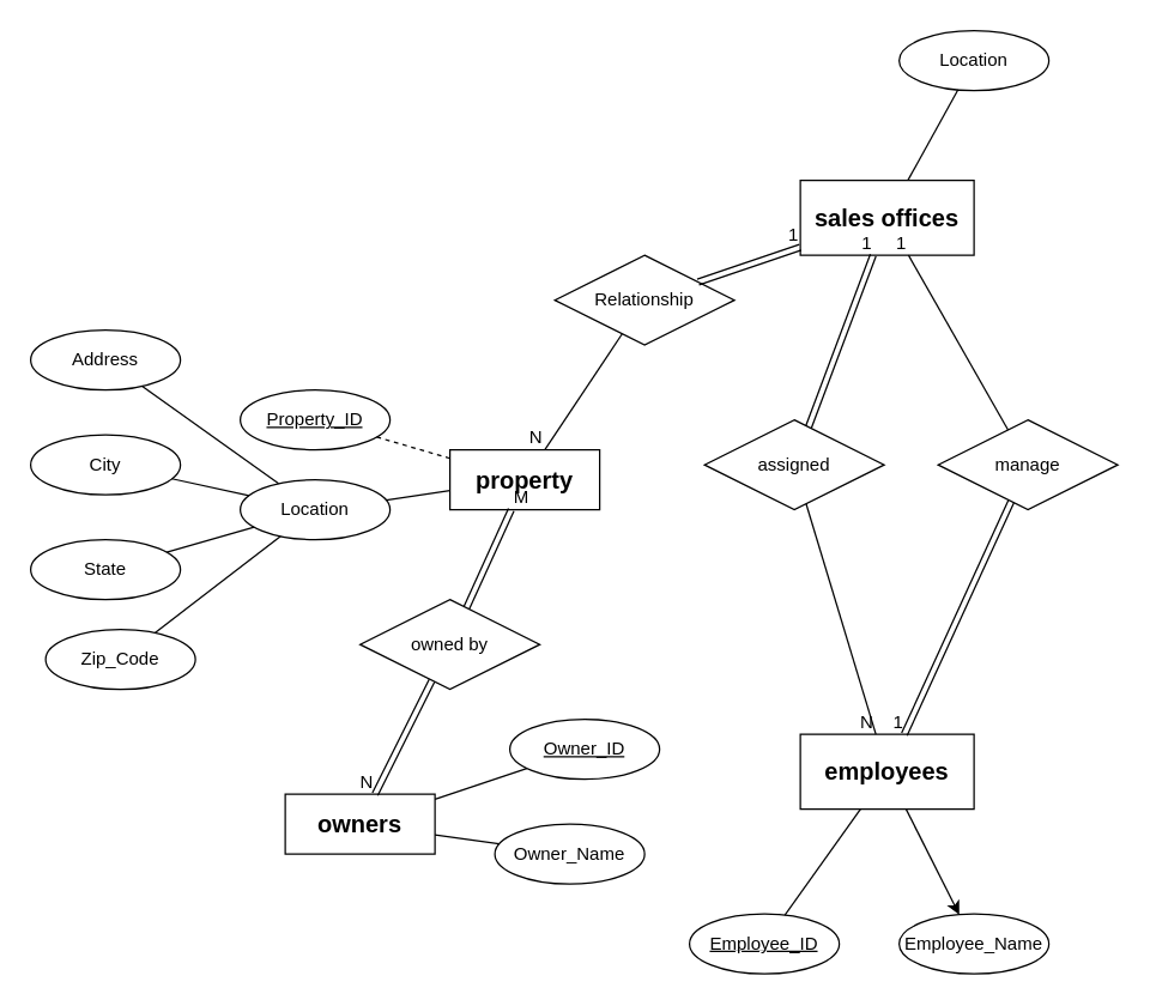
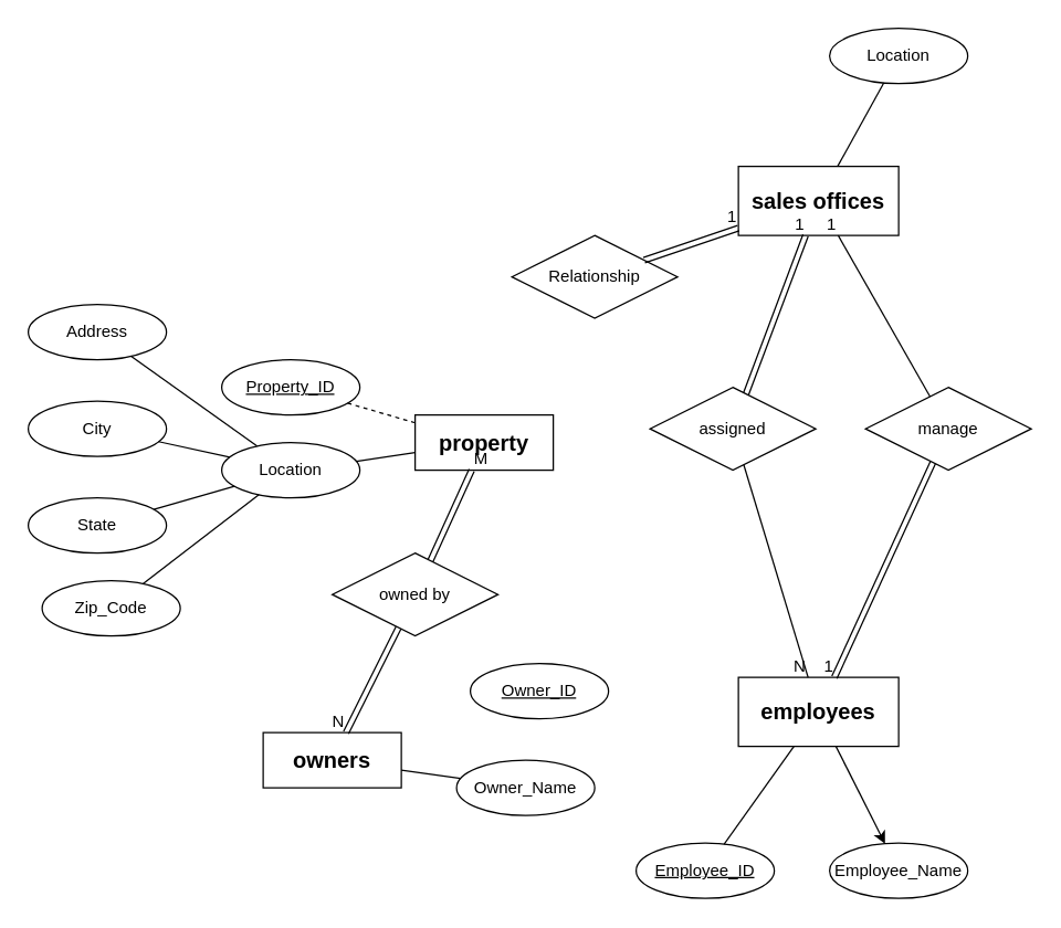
- <mxCell id="38" value="" style="endArrow=none;html=1;rounded=0;" edge="1" parent="1" source="40" target="10"><mxGeometry relative="1" as="geometry"><mxPoint x="410" y="250" as="sourcePoint" /><mxPoint x="550" y="230" as="targetPoint" /></mxGeometry></mxCell>
- <mxCell id="39" value="N" style="resizable=0;html=1;whiteSpace=wrap;align=right;verticalAlign=bottom;" connectable="0" vertex="1" parent="38"><mxGeometry x="1" relative="1" as="geometry" /></mxCell>
- <mxCell id="27" value="" style="endArrow=none;html=1;rounded=0;" edge="1" parent="1" source="25" target="23"><mxGeometry relative="1" as="geometry"><mxPoint x="170" y="490" as="sourcePoint" /><mxPoint x="330" y="490" as="targetPoint" /></mxGeometry></mxCell>
